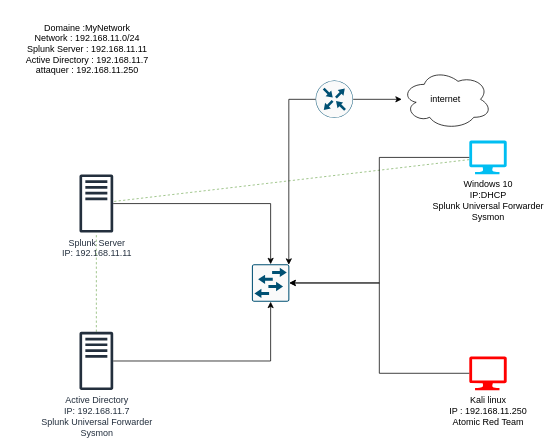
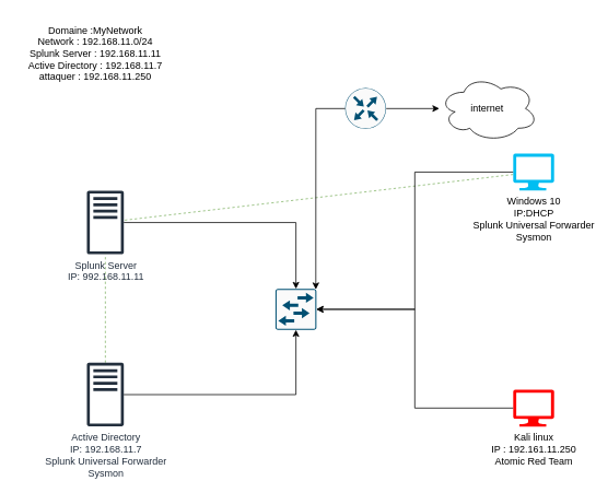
- <mxCell id="5" value="Splunk Server&lt;br&gt;IP: 192.168.11.11" style="sketch=0;outlineConnect=0;fontColor=#232F3E;gradientColor=none;fillColor=#232F3D;strokeColor=none;dashed=0;verticalLabelPosition=bottom;verticalAlign=top;align=center;html=1;fontSize=12;fontStyle=0;aspect=fixed;pointerEvents=1;shape=mxgraph.aws4.traditional_server;" vertex="1" parent="1"><mxGeometry x="105" y="232" width="45" height="78" as="geometry" /></mxCell>
+ <mxCell id="5" value="Splunk Server&lt;br&gt;IP: 992.168.11.11" style="sketch=0;outlineConnect=0;fontColor=#232F3E;gradientColor=none;fillColor=#232F3D;strokeColor=none;dashed=0;verticalLabelPosition=bottom;verticalAlign=top;align=center;html=1;fontSize=12;fontStyle=0;aspect=fixed;pointerEvents=1;shape=mxgraph.aws4.traditional_server;" vertex="1" parent="1"><mxGeometry x="105" y="232" width="45" height="78" as="geometry" /></mxCell>
- <mxCell id="4" value="Kali linux&lt;br&gt;IP : 192.168.11.250&lt;div&gt;Atomic Red Team&lt;/div&gt;" style="verticalLabelPosition=bottom;html=1;verticalAlign=top;align=center;strokeColor=none;fillColor=#FF0000;shape=mxgraph.azure.computer;pointerEvents=1;" vertex="1" parent="1"><mxGeometry x="625" y="475" width="50" height="45" as="geometry" /></mxCell>
+ <mxCell id="4" value="Kali linux&lt;br&gt;IP : 192.161.11.250&lt;div&gt;Atomic Red Team&lt;/div&gt;" style="verticalLabelPosition=bottom;html=1;verticalAlign=top;align=center;strokeColor=none;fillColor=#FF0000;shape=mxgraph.azure.computer;pointerEvents=1;" vertex="1" parent="1"><mxGeometry x="625" y="475" width="50" height="45" as="geometry" /></mxCell>
